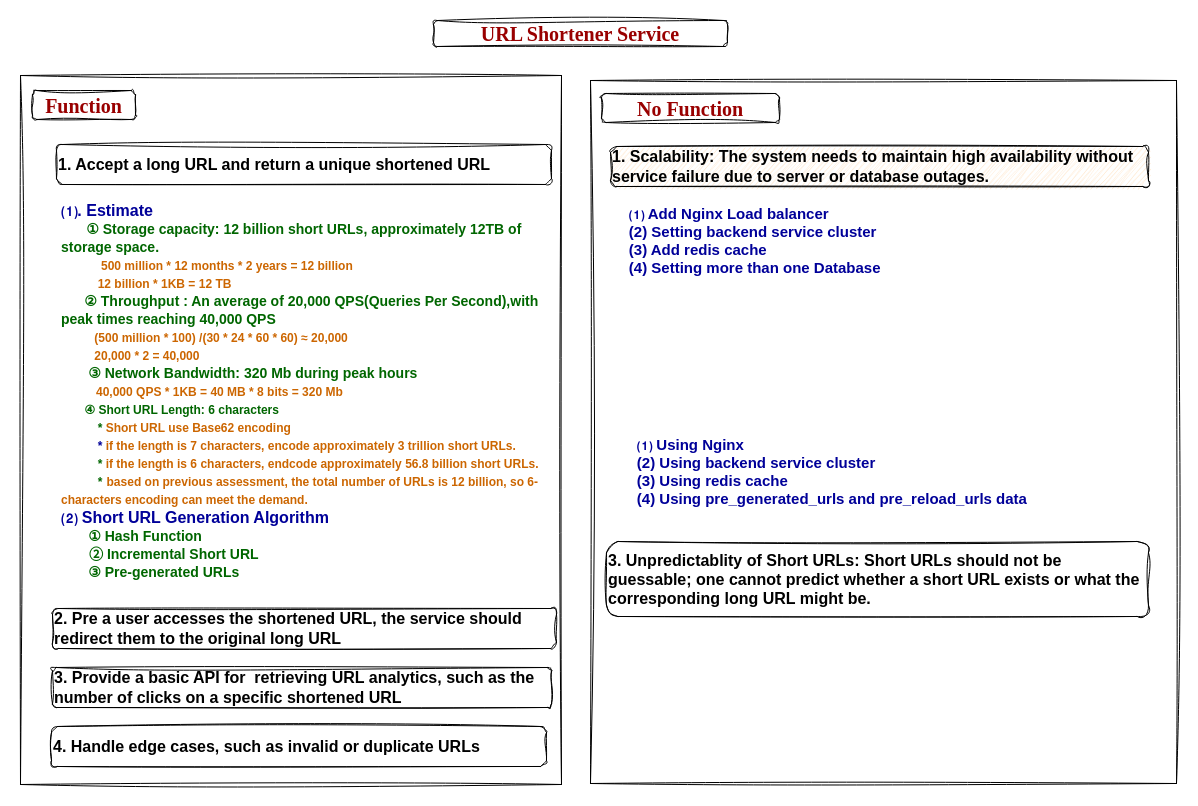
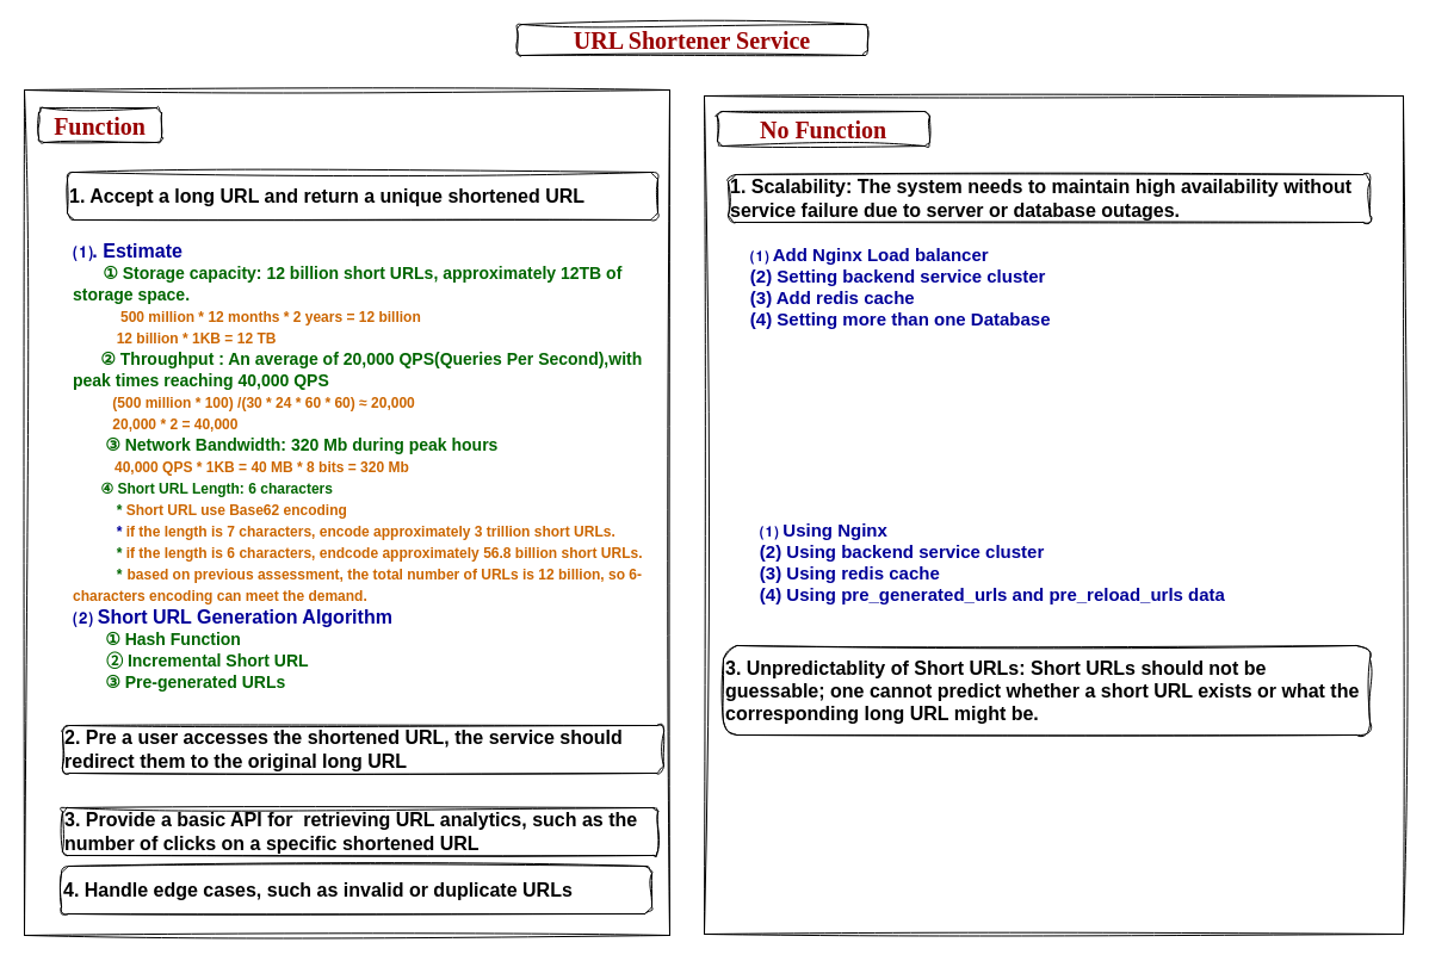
- <mxCell id="11" value="&lt;div style=&quot;font-size: 16px;&quot;&gt;&lt;span style=&quot;font-size: 16px; background-color: initial;&quot;&gt;&lt;font color=&quot;#000000&quot; style=&quot;font-size: 16px;&quot; face=&quot;Helvetica&quot;&gt;1. Scalability: The system needs to maintain high availability without service failure due to server or database outages.&lt;/font&gt;&lt;/span&gt;&lt;/div&gt;" style="rounded=1;whiteSpace=wrap;html=1;sketch=1;hachureGap=4;jiggle=2;curveFitting=1;fontFamily=Architects Daughter;fontSource=https%3A%2F%2Ffonts.googleapis.com%2Fcss%3Ffamily%3DArchitects%2BDaughter;fontSize=16;fontColor=#990000;fillColor=#ffe6cc;align=left;fontStyle=1;" vertex="1" parent="9"><mxGeometry x="20" y="66" width="538" height="40" as="geometry" /></mxCell>
+ <mxCell id="11" value="&lt;div style=&quot;font-size: 16px;&quot;&gt;&lt;span style=&quot;font-size: 16px; background-color: initial;&quot;&gt;&lt;font color=&quot;#000000&quot; style=&quot;font-size: 16px;&quot; face=&quot;Helvetica&quot;&gt;1. Scalability: The system needs to maintain high availability without service failure due to server or database outages.&lt;/font&gt;&lt;/span&gt;&lt;/div&gt;" style="rounded=1;whiteSpace=wrap;html=1;sketch=1;hachureGap=4;jiggle=2;curveFitting=1;fontFamily=Architects Daughter;fontSource=https%3A%2F%2Ffonts.googleapis.com%2Fcss%3Ffamily%3DArchitects%2BDaughter;fontSize=16;fontColor=#990000;fillColor=#FFFFFF;align=left;fontStyle=1" vertex="1" parent="9"><mxGeometry x="20" y="66" width="538" height="40" as="geometry" /></mxCell>
- <mxCell id="6" value="&lt;div style=&quot;font-size: 16px;&quot;&gt;&lt;font color=&quot;#000000&quot; face=&quot;Helvetica&quot; style=&quot;font-size: 16px;&quot;&gt;3. Provide a basic API for&amp;nbsp; retrieving URL analytics, such as the number of clicks on a specific shortened URL&lt;/font&gt;&lt;/div&gt;&lt;font face=&quot;Helvetica&quot; style=&quot;font-size: 16px;&quot;&gt;&lt;span style=&quot;color: rgb(0, 0, 0); font-size: 16px;&quot;&gt;&lt;/span&gt;&lt;/font&gt;" style="rounded=1;whiteSpace=wrap;html=1;sketch=1;hachureGap=4;jiggle=2;curveFitting=1;fontFamily=Architects Daughter;fontSource=https%3A%2F%2Ffonts.googleapis.com%2Fcss%3Ffamily%3DArchitects%2BDaughter;fontSize=16;fontColor=#990000;fillColor=#FFFFFF;align=left;fontStyle=1;arcSize=9;" vertex="1" parent="2"><mxGeometry x="32" y="592" width="499" height="40" as="geometry" /></mxCell>
+ <mxCell id="6" value="&lt;div style=&quot;font-size: 16px;&quot;&gt;&lt;font color=&quot;#000000&quot; face=&quot;Helvetica&quot; style=&quot;font-size: 16px;&quot;&gt;3. Provide a basic API for&amp;nbsp; retrieving URL analytics, such as the number of clicks on a specific shortened URL&lt;/font&gt;&lt;/div&gt;&lt;font face=&quot;Helvetica&quot; style=&quot;font-size: 16px;&quot;&gt;&lt;span style=&quot;color: rgb(0, 0, 0); font-size: 16px;&quot;&gt;&lt;/span&gt;&lt;/font&gt;" style="rounded=1;whiteSpace=wrap;html=1;sketch=1;hachureGap=4;jiggle=2;curveFitting=1;fontFamily=Architects Daughter;fontSource=https%3A%2F%2Ffonts.googleapis.com%2Fcss%3Ffamily%3DArchitects%2BDaughter;fontSize=16;fontColor=#990000;fillColor=#FFFFFF;align=left;fontStyle=1;arcSize=9;" vertex="1" parent="2"><mxGeometry x="32" y="602" width="499" height="40" as="geometry" /></mxCell>
